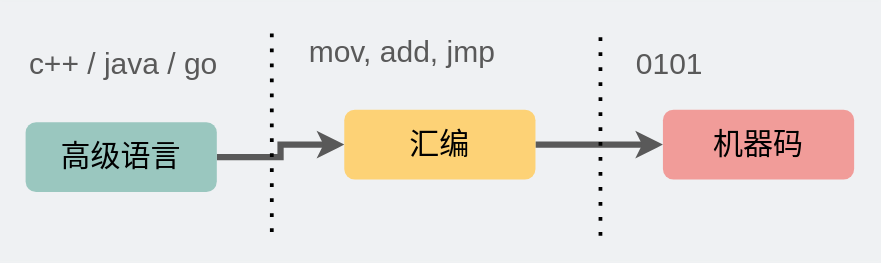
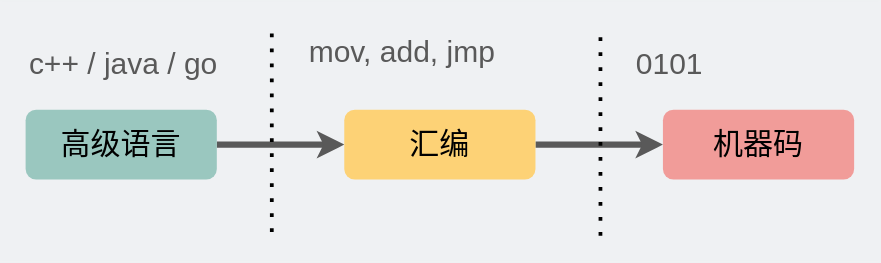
- <mxCell id="3" value="高级语言" style="rounded=1;whiteSpace=wrap;html=1;fillColor=#9AC7BF;strokeColor=none;fontSize=24;" vertex="1" parent="1"><mxGeometry x="20" y="97" width="153" height="56" as="geometry" /></mxCell>
+ <mxCell id="3" value="高级语言" style="rounded=1;whiteSpace=wrap;html=1;fillColor=#9AC7BF;strokeColor=none;fontSize=24;" vertex="1" parent="1"><mxGeometry x="20" y="87" width="153" height="56" as="geometry" /></mxCell>
